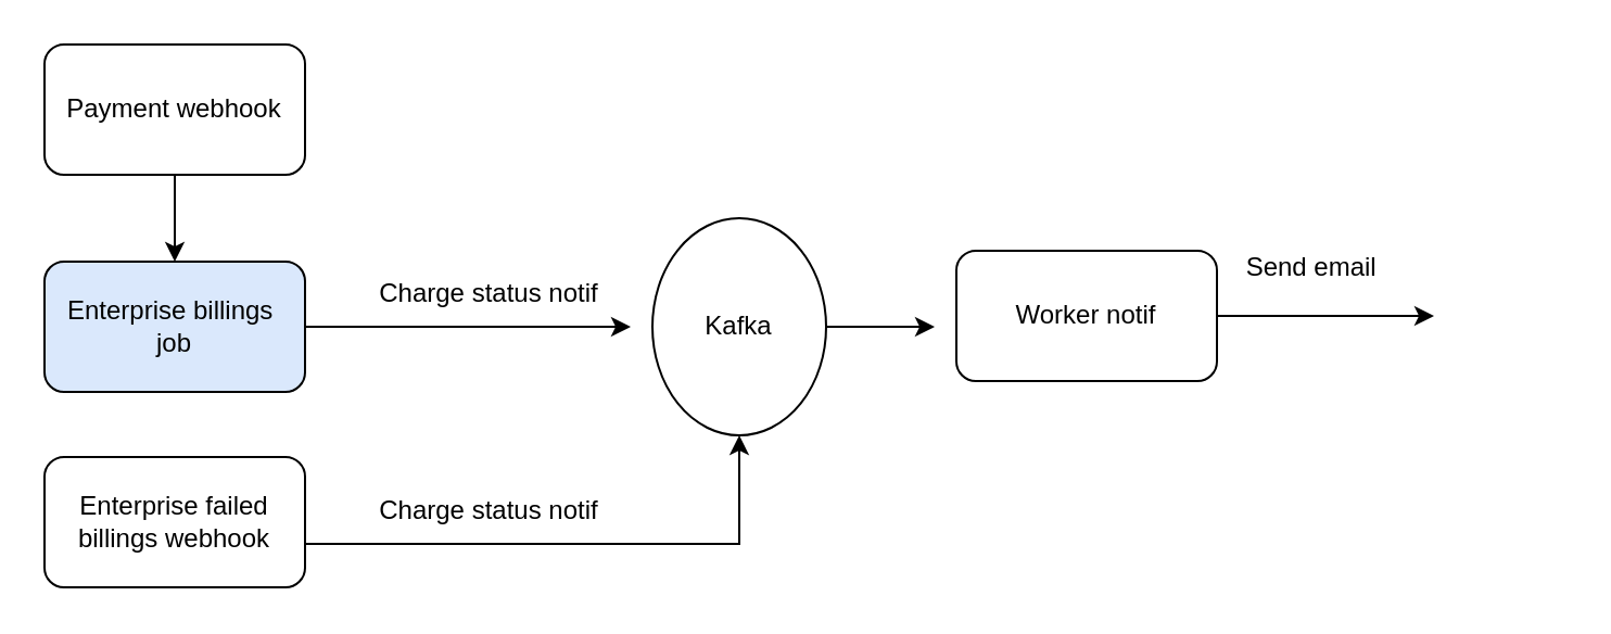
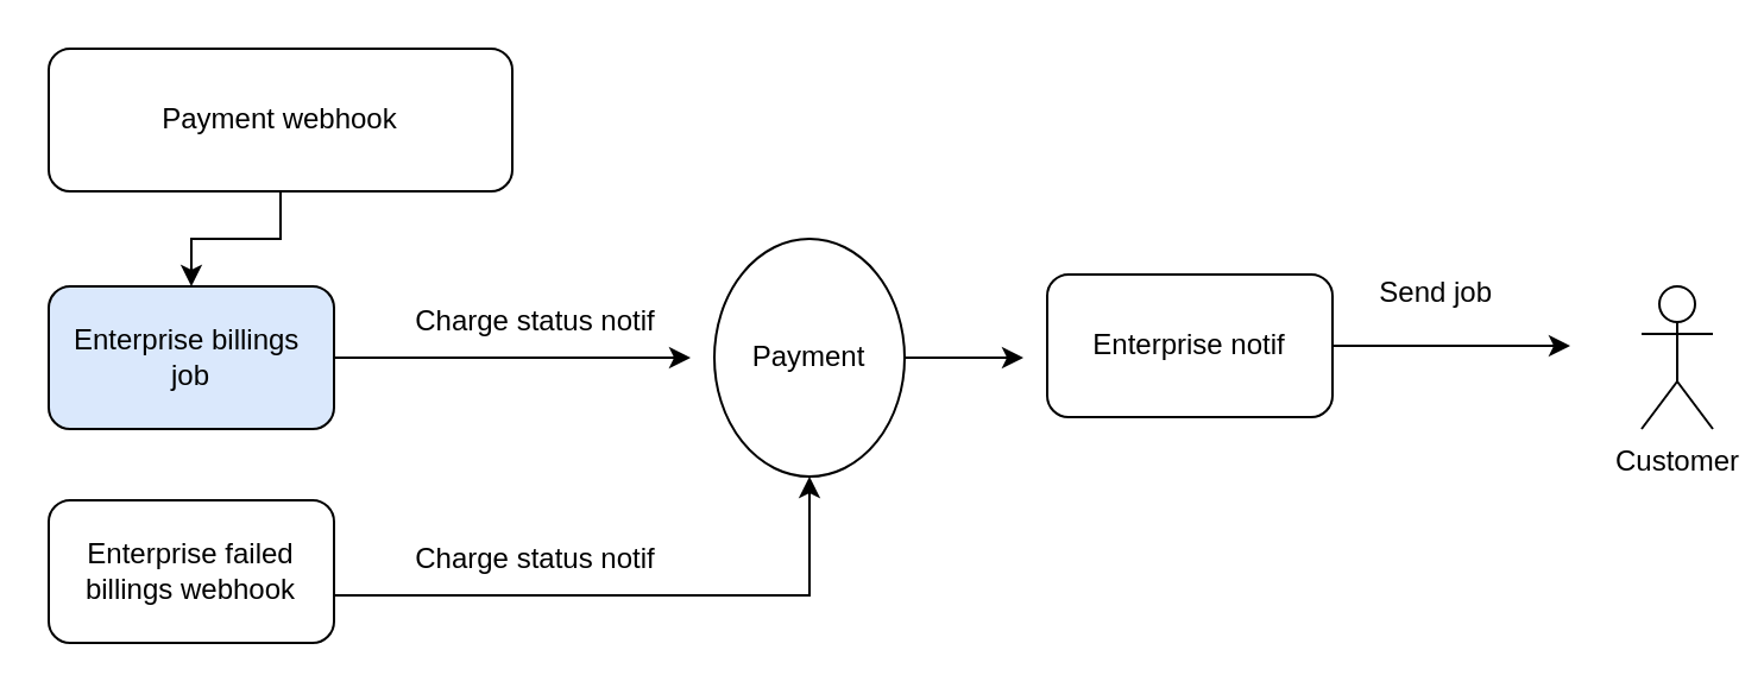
- <mxCell id="3" value="Payment webhook" style="rounded=1;whiteSpace=wrap;html=1;" vertex="1" parent="1"><mxGeometry x="20" y="20" width="120" height="60" as="geometry" /></mxCell>
+ <mxCell id="3" value="Payment webhook" style="rounded=1;whiteSpace=wrap;html=1;" vertex="1" parent="1"><mxGeometry x="20" y="20" width="195" height="60" as="geometry" /></mxCell>
- <mxCell id="15" value="Send email&amp;nbsp;" style="text;html=1;align=center;verticalAlign=middle;resizable=0;points=[];autosize=1;strokeColor=none;fillColor=none;" vertex="1" parent="1"><mxGeometry x="560" y="108" width="90" height="30" as="geometry" /></mxCell>
+ <mxCell id="15" value="Send job&amp;nbsp;" style="text;html=1;align=center;verticalAlign=middle;resizable=0;points=[];autosize=1;strokeColor=none;fillColor=none;" vertex="1" parent="1"><mxGeometry x="560" y="108" width="90" height="30" as="geometry" /></mxCell>
- <mxCell id="14" value="Worker notif" style="rounded=1;whiteSpace=wrap;html=1;" vertex="1" parent="1"><mxGeometry x="440" y="115" width="120" height="60" as="geometry" /></mxCell>
+ <mxCell id="14" value="Enterprise notif" style="rounded=1;whiteSpace=wrap;html=1;" vertex="1" parent="1"><mxGeometry x="440" y="115" width="120" height="60" as="geometry" /></mxCell>
- <mxCell id="5" value="Kafka" style="ellipse;whiteSpace=wrap;html=1;" vertex="1" parent="1"><mxGeometry x="300" y="100" width="80" height="100" as="geometry" /></mxCell>
+ <mxCell id="5" value="Payment" style="ellipse;whiteSpace=wrap;html=1;" vertex="1" parent="1"><mxGeometry x="300" y="100" width="80" height="100" as="geometry" /></mxCell>
+ <mxCell id="16" value="Customer" style="shape=umlActor;verticalLabelPosition=bottom;verticalAlign=top;html=1;outlineConnect=0;" vertex="1" parent="1"><mxGeometry x="690" y="120" width="30" height="60" as="geometry" /></mxCell>
